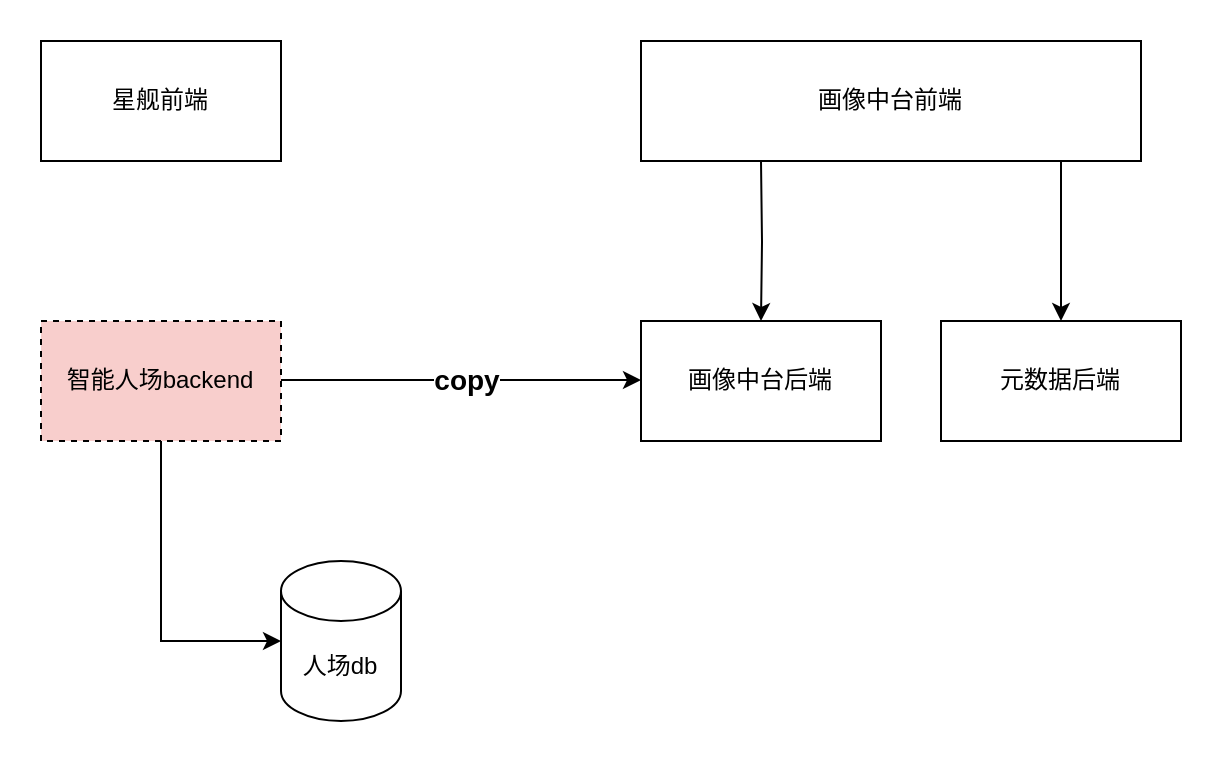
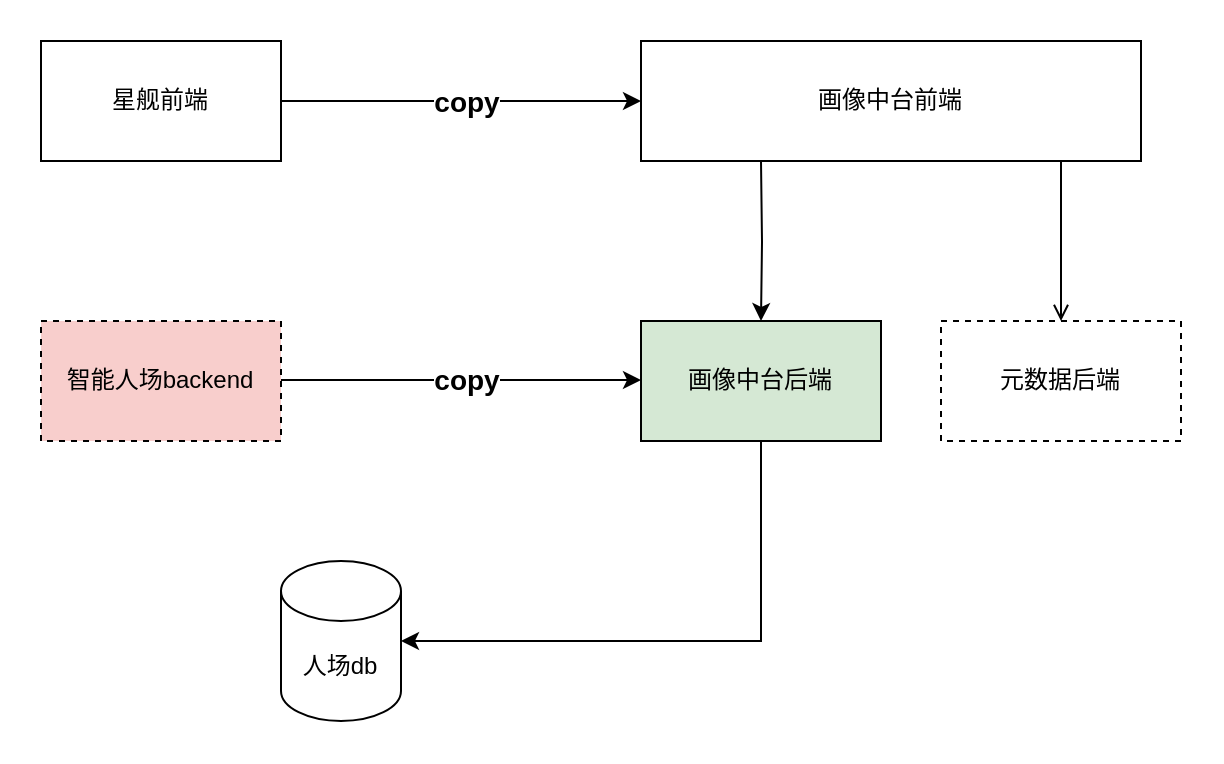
+ <mxCell id="6" value="" style="endArrow=classic;html=1;rounded=0;exitX=1;exitY=0.5;exitDx=0;exitDy=0;" edge="1" parent="1" source="4" target="9"><mxGeometry width="50" height="50" relative="1" as="geometry"><mxPoint x="240" y="70" as="sourcePoint" /><mxPoint x="260" y="50" as="targetPoint" /></mxGeometry></mxCell>
+ <mxCell id="7" value="&lt;b&gt;&lt;font style=&quot;font-size: 14px&quot;&gt;copy&lt;/font&gt;&lt;/b&gt;" style="edgeLabel;html=1;align=center;verticalAlign=middle;resizable=0;points=[];" vertex="1" connectable="0" parent="6"><mxGeometry x="0.022" relative="1" as="geometry"><mxPoint as="offset" /></mxGeometry></mxCell>
- <mxCell id="15" value="" style="edgeStyle=orthogonalEdgeStyle;rounded=0;orthogonalLoop=1;jettySize=auto;html=1;fontSize=14;exitX=0.75;exitY=1;exitDx=0;exitDy=0;entryX=0.5;entryY=0;entryDx=0;entryDy=0;" edge="1" parent="1" source="9" target="14"><mxGeometry relative="1" as="geometry"><mxPoint x="390" y="90" as="sourcePoint" /><mxPoint x="390" y="170" as="targetPoint" /><Array as="points"><mxPoint x="530" y="80" /></Array></mxGeometry></mxCell>
+ <mxCell id="15" value="" style="edgeStyle=orthogonalEdgeStyle;rounded=0;orthogonalLoop=1;jettySize=auto;html=1;fontSize=14;exitX=0.75;exitY=1;exitDx=0;exitDy=0;entryX=0.5;entryY=0;entryDx=0;entryDy=0;endArrow=open;" edge="1" parent="1" source="9" target="14"><mxGeometry relative="1" as="geometry"><mxPoint x="390" y="90" as="sourcePoint" /><mxPoint x="390" y="170" as="targetPoint" /><Array as="points"><mxPoint x="530" y="80" /></Array></mxGeometry></mxCell>
- <mxCell id="10" value="画像中台后端" style="rounded=0;whiteSpace=wrap;html=1;" vertex="1" parent="1"><mxGeometry x="320" y="160" width="120" height="60" as="geometry" /></mxCell>
+ <mxCell id="10" value="画像中台后端" style="rounded=0;whiteSpace=wrap;html=1;fillColor=#d5e8d4;" vertex="1" parent="1"><mxGeometry x="320" y="160" width="120" height="60" as="geometry" /></mxCell>
- <mxCell id="14" value="元数据后端" style="rounded=0;whiteSpace=wrap;html=1;" vertex="1" parent="1"><mxGeometry x="470" y="160" width="120" height="60" as="geometry" /></mxCell>
+ <mxCell id="14" value="元数据后端" style="rounded=0;whiteSpace=wrap;html=1;dashed=1;" vertex="1" parent="1"><mxGeometry x="470" y="160" width="120" height="60" as="geometry" /></mxCell>
- <mxCell id="5" value="" style="endArrow=classic;html=1;rounded=0;entryX=0;entryY=0.5;entryDx=0;entryDy=0;entryPerimeter=0;exitX=0.5;exitY=1;exitDx=0;exitDy=0;" edge="1" parent="1" source="3" target="2"><mxGeometry width="50" height="50" relative="1" as="geometry"><mxPoint x="-80" y="290" as="sourcePoint" /><mxPoint x="-30" y="240" as="targetPoint" /><Array as="points"><mxPoint x="80" y="320" /></Array></mxGeometry></mxCell>
+ <mxCell id="13" value="" style="endArrow=classic;html=1;rounded=0;entryX=1;entryY=0.5;entryDx=0;entryDy=0;entryPerimeter=0;exitX=0.5;exitY=1;exitDx=0;exitDy=0;" edge="1" parent="1" source="10" target="2"><mxGeometry width="50" height="50" relative="1" as="geometry"><mxPoint x="90" y="230" as="sourcePoint" /><mxPoint x="150" y="330" as="targetPoint" /><Array as="points"><mxPoint x="380" y="320" /></Array></mxGeometry></mxCell>
